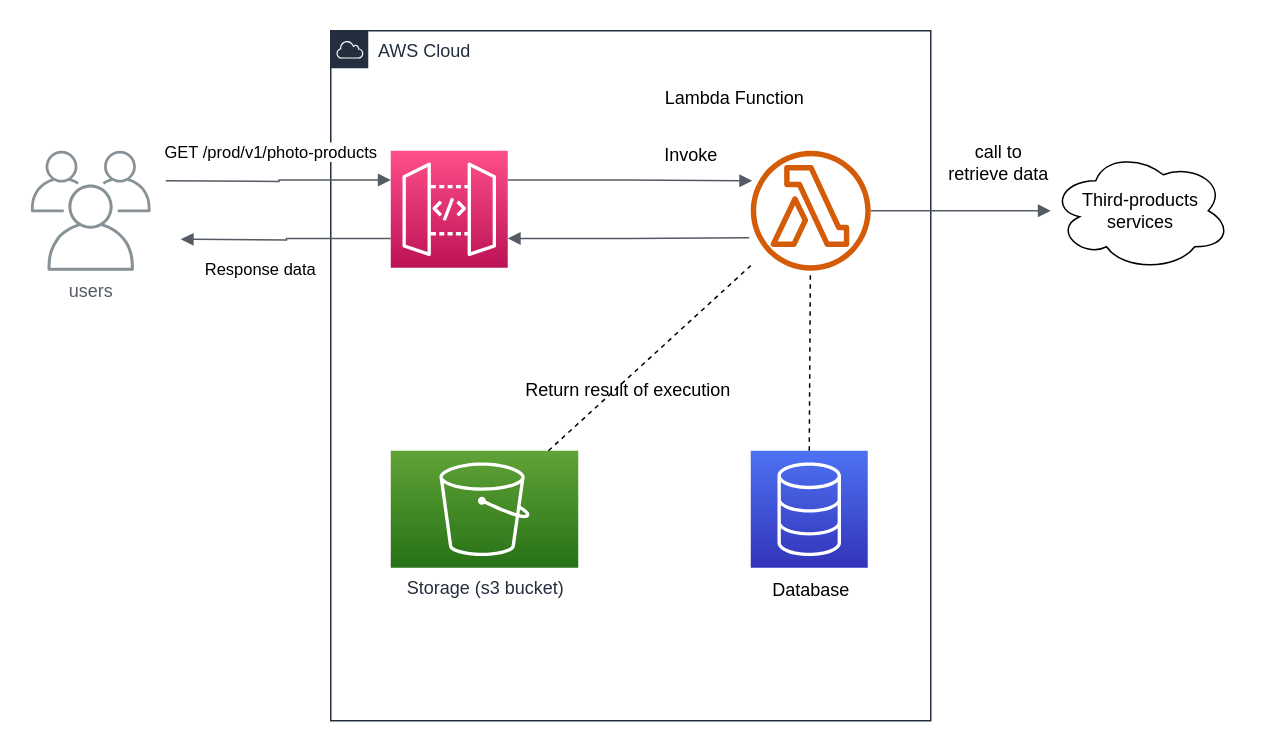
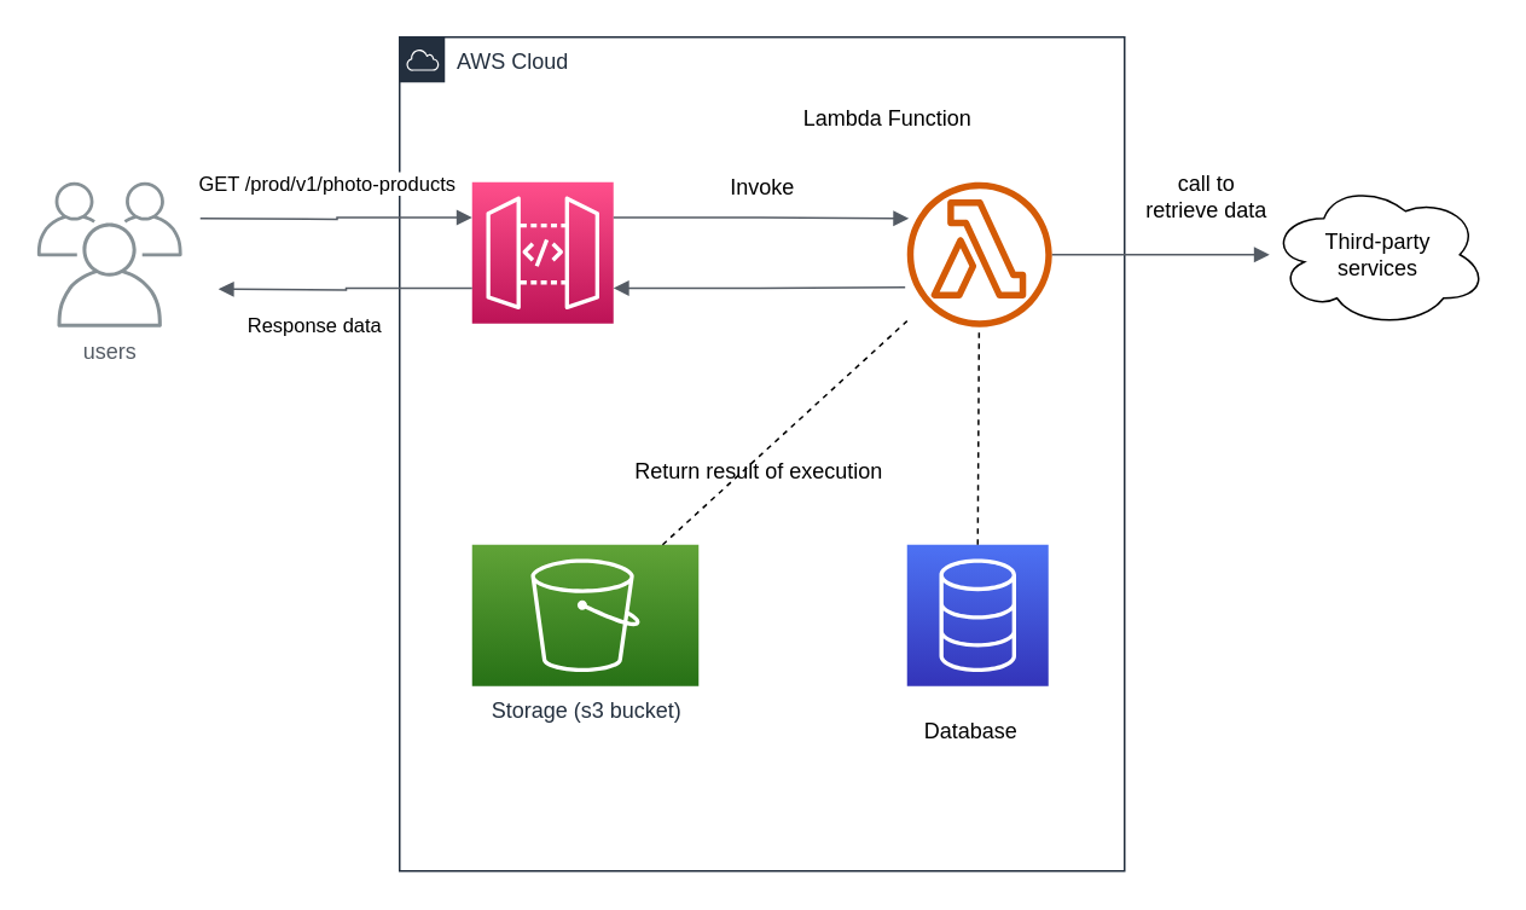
- <mxCell id="20" value="Invoke" style="text;html=1;align=center;verticalAlign=middle;resizable=0;points=[];autosize=1;strokeColor=none;fillColor=none;" vertex="1" parent="1"><mxGeometry x="430" y="88" width="60" height="30" as="geometry" /></mxCell>
+ <mxCell id="20" value="Invoke" style="text;html=1;align=center;verticalAlign=middle;resizable=0;points=[];autosize=1;strokeColor=none;fillColor=none;" vertex="1" parent="1"><mxGeometry x="390" y="88" width="60" height="30" as="geometry" /></mxCell>
- <mxCell id="15" value="Third-products &lt;br&gt;services" style="ellipse;shape=cloud;whiteSpace=wrap;html=1;" vertex="1" parent="1"><mxGeometry x="700" y="100" width="120" height="80" as="geometry" /></mxCell>
+ <mxCell id="15" value="Third-party &lt;br&gt;services" style="ellipse;shape=cloud;whiteSpace=wrap;html=1;" vertex="1" parent="1"><mxGeometry x="700" y="100" width="120" height="80" as="geometry" /></mxCell>
- <mxCell id="13" value="Database" style="text;html=1;align=center;verticalAlign=middle;resizable=0;points=[];autosize=1;strokeColor=none;fillColor=none;" vertex="1" parent="2"><mxGeometry x="285" y="358" width="70" height="30" as="geometry" /></mxCell>
+ <mxCell id="13" value="Database" style="text;html=1;align=center;verticalAlign=middle;resizable=0;points=[];autosize=1;strokeColor=none;fillColor=none;" vertex="1" parent="2"><mxGeometry x="280" y="368" width="70" height="30" as="geometry" /></mxCell>
